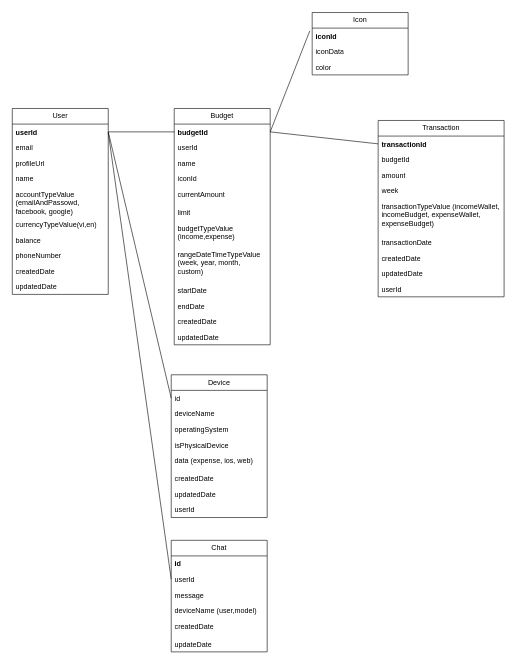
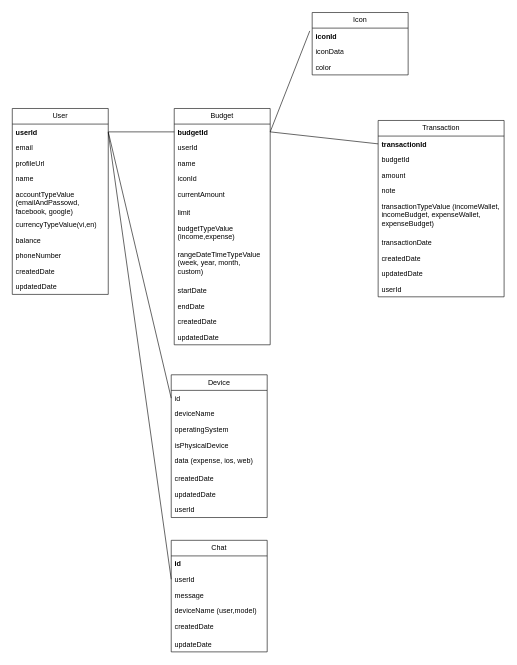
- <mxCell id="30" value="week" style="text;strokeColor=none;fillColor=none;align=left;verticalAlign=top;spacingLeft=4;spacingRight=4;overflow=hidden;rotatable=0;points=[[0,0.5],[1,0.5]];portConstraint=eastwest;whiteSpace=wrap;html=1;" parent="26" vertex="1"><mxGeometry y="104" width="210" height="26" as="geometry" /></mxCell>
+ <mxCell id="30" value="note" style="text;strokeColor=none;fillColor=none;align=left;verticalAlign=top;spacingLeft=4;spacingRight=4;overflow=hidden;rotatable=0;points=[[0,0.5],[1,0.5]];portConstraint=eastwest;whiteSpace=wrap;html=1;" parent="26" vertex="1"><mxGeometry y="104" width="210" height="26" as="geometry" /></mxCell>
